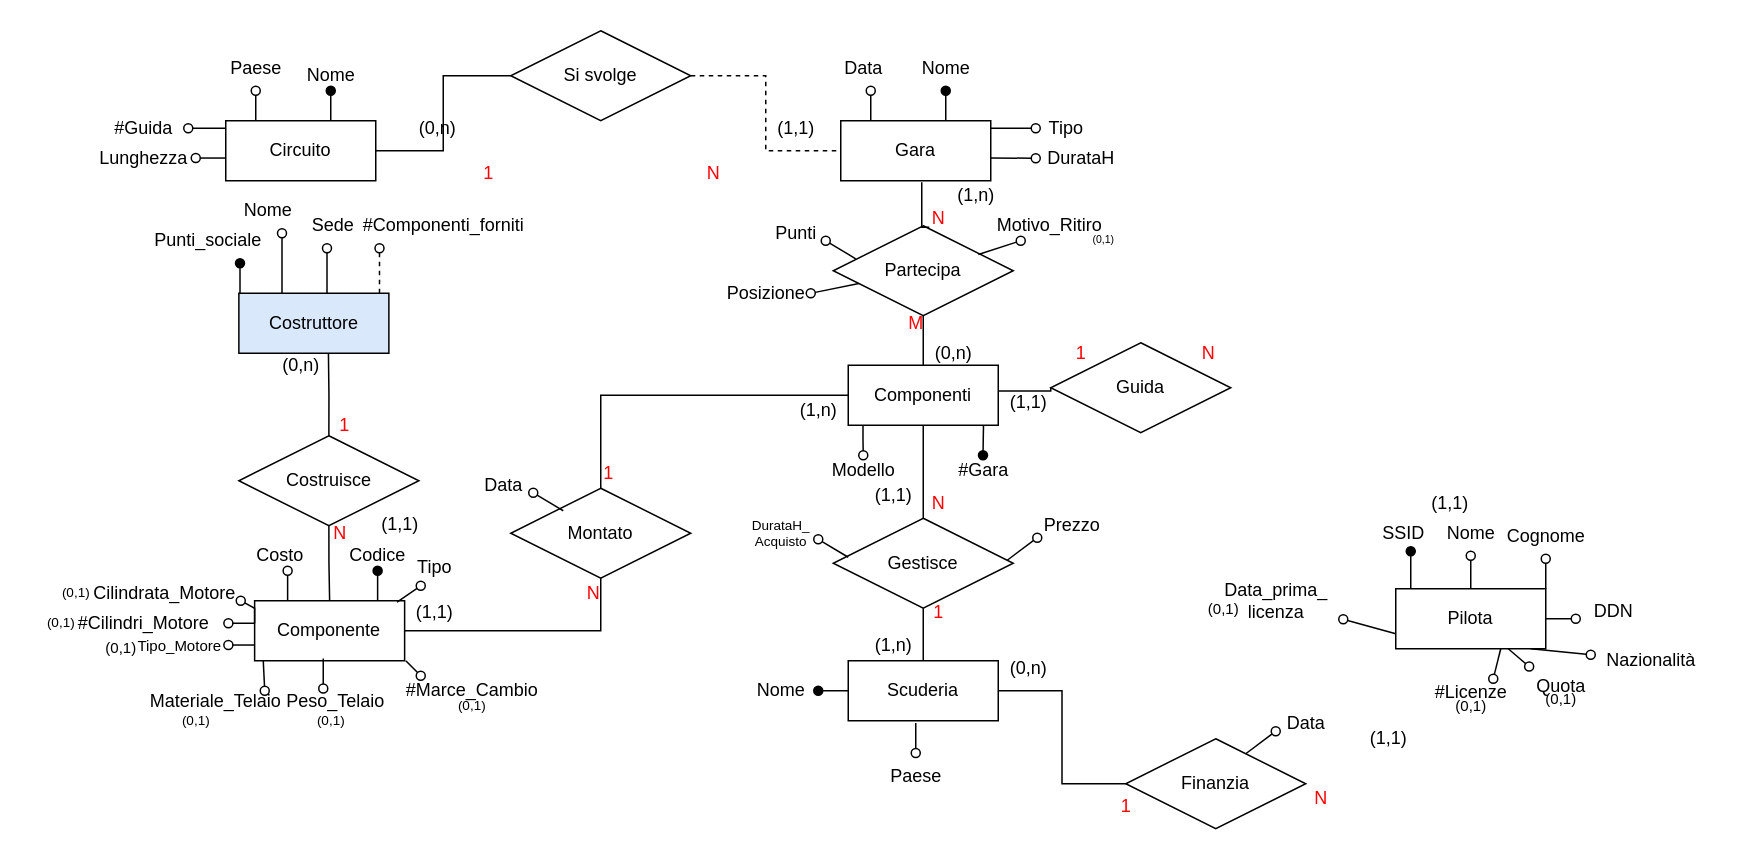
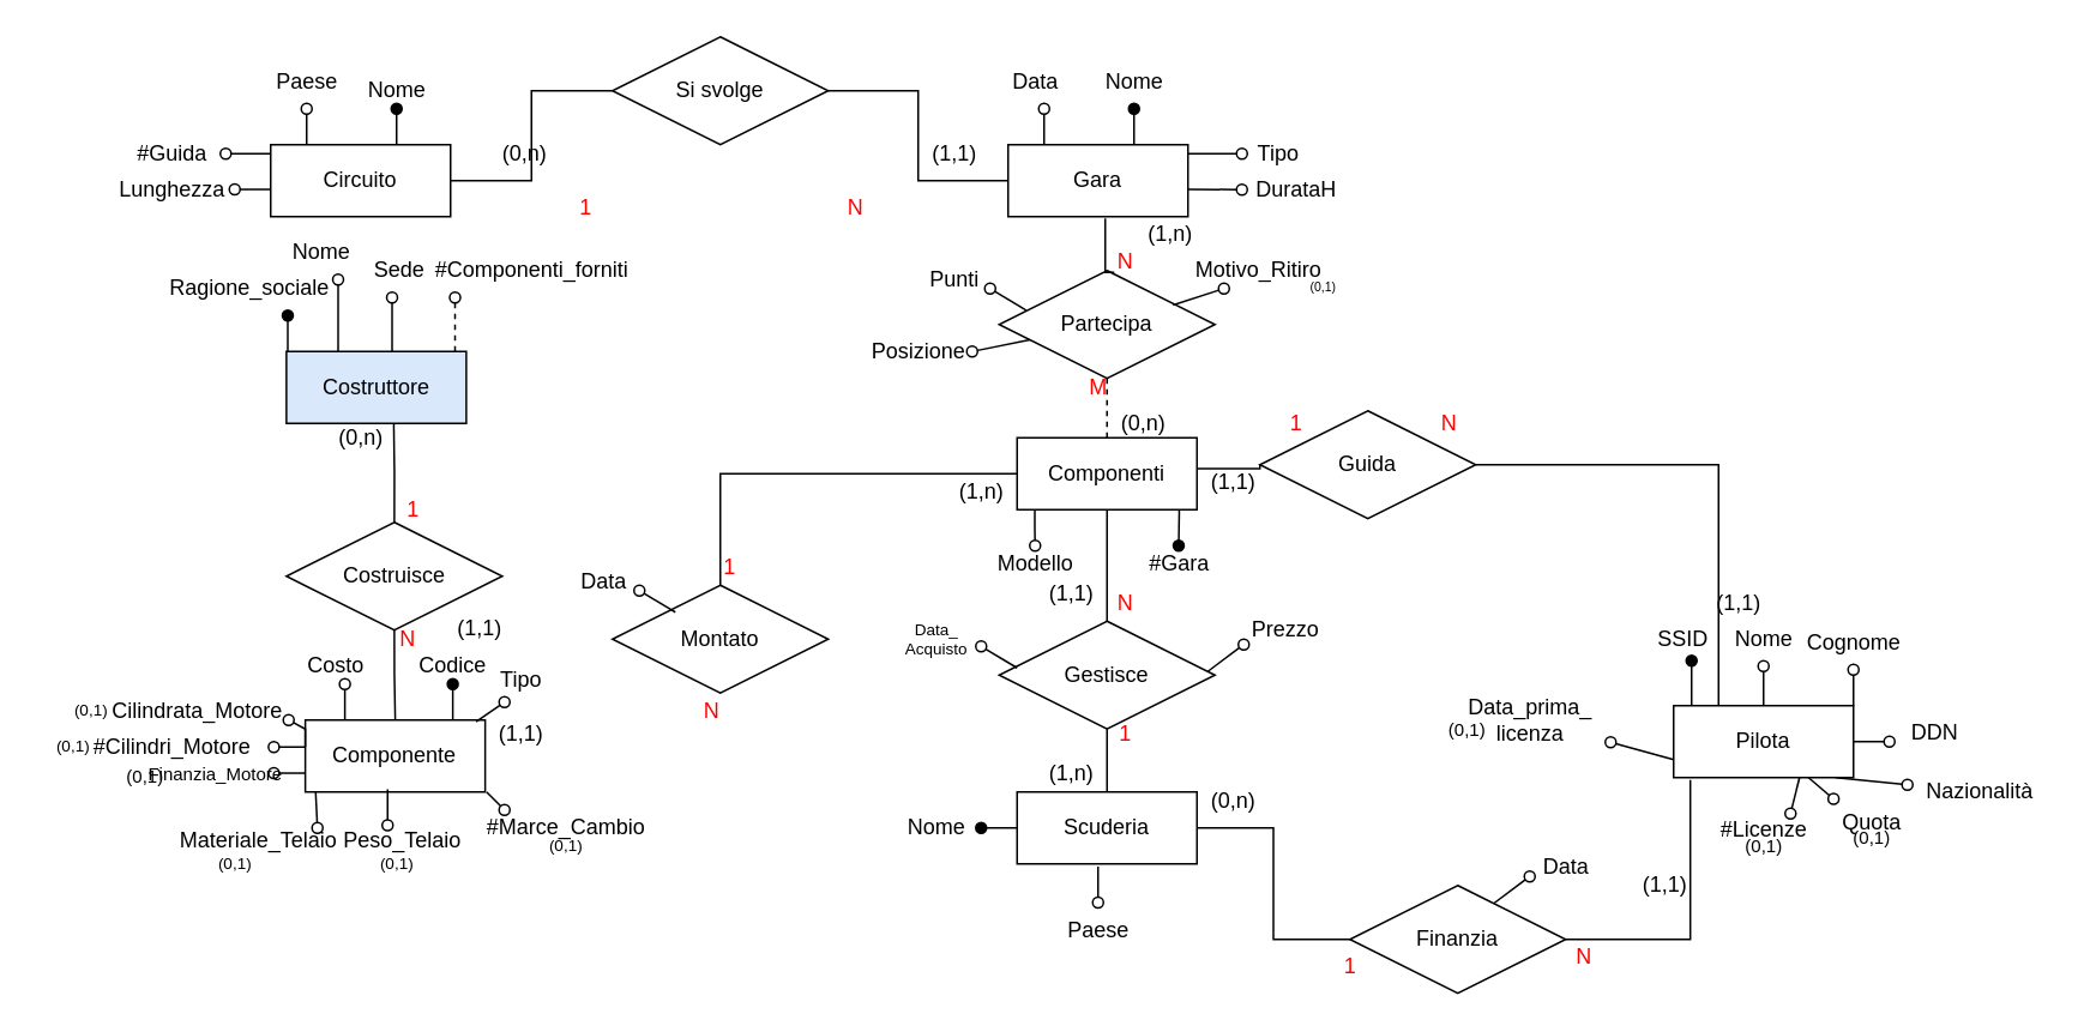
- <mxCell id="63" style="edgeStyle=orthogonalEdgeStyle;rounded=0;orthogonalLoop=1;jettySize=auto;html=1;exitX=1;exitY=0.5;exitDx=0;exitDy=0;entryX=0;entryY=0.5;entryDx=0;entryDy=0;endArrow=none;endFill=0;dashed=1;" parent="1" source="64" target="46" edge="1"><mxGeometry relative="1" as="geometry" /></mxCell>
+ <mxCell id="63" style="edgeStyle=orthogonalEdgeStyle;rounded=0;orthogonalLoop=1;jettySize=auto;html=1;exitX=1;exitY=0.5;exitDx=0;exitDy=0;entryX=0;entryY=0.5;entryDx=0;entryDy=0;endArrow=none;endFill=0;" parent="1" source="64" target="46" edge="1"><mxGeometry relative="1" as="geometry" /></mxCell>
- <mxCell id="34" value="Punti_sociale" style="text;html=1;align=center;verticalAlign=middle;resizable=0;points=[];autosize=1;strokeColor=none;fillColor=none;" parent="1" vertex="1"><mxGeometry x="82.5" y="145" width="110" height="30" as="geometry" /></mxCell>
+ <mxCell id="34" value="Ragione_sociale" style="text;html=1;align=center;verticalAlign=middle;resizable=0;points=[];autosize=1;strokeColor=none;fillColor=none;" parent="1" vertex="1"><mxGeometry x="82.5" y="145" width="110" height="30" as="geometry" /></mxCell>
- <mxCell id="68" style="edgeStyle=orthogonalEdgeStyle;rounded=0;orthogonalLoop=1;jettySize=auto;html=1;exitX=0.5;exitY=1;exitDx=0;exitDy=0;entryX=0.5;entryY=0;entryDx=0;entryDy=0;endArrow=none;endFill=0;" parent="1" source="69" target="20" edge="1"><mxGeometry relative="1" as="geometry" /></mxCell>
+ <mxCell id="68" style="edgeStyle=orthogonalEdgeStyle;rounded=0;orthogonalLoop=1;jettySize=auto;html=1;exitX=0.5;exitY=1;exitDx=0;exitDy=0;entryX=0.5;entryY=0;entryDx=0;entryDy=0;endArrow=none;endFill=0;dashed=1;" parent="1" source="69" target="20" edge="1"><mxGeometry relative="1" as="geometry" /></mxCell>
+ <mxCell id="2" style="edgeStyle=orthogonalEdgeStyle;rounded=0;orthogonalLoop=1;jettySize=auto;html=1;exitX=0.25;exitY=0;exitDx=0;exitDy=0;entryX=1;entryY=0.5;entryDx=0;entryDy=0;endArrow=none;endFill=0;" parent="1" source="3" target="75" edge="1"><mxGeometry relative="1" as="geometry"><mxPoint x="955" y="313" as="targetPoint" /></mxGeometry></mxCell>
- <mxCell id="81" value="DurataH_&lt;br&gt;Acquisto" style="text;html=1;align=center;verticalAlign=middle;resizable=0;points=[];autosize=1;strokeColor=none;fillColor=none;labelBackgroundColor=none;fontSize=9;" parent="1" vertex="1"><mxGeometry x="490" y="335" width="60" height="40" as="geometry" /></mxCell>
+ <mxCell id="81" value="Data_&lt;br&gt;Acquisto" style="text;html=1;align=center;verticalAlign=middle;resizable=0;points=[];autosize=1;strokeColor=none;fillColor=none;labelBackgroundColor=none;fontSize=9;" parent="1" vertex="1"><mxGeometry x="490" y="335" width="60" height="40" as="geometry" /></mxCell>
- <mxCell id="24" style="edgeStyle=orthogonalEdgeStyle;rounded=0;orthogonalLoop=1;jettySize=auto;html=1;exitX=1;exitY=0.5;exitDx=0;exitDy=0;endArrow=none;endFill=0;entryX=0.5;entryY=0.917;entryDx=0;entryDy=0;entryPerimeter=0;" parent="1" source="25" target="88" edge="1"><mxGeometry relative="1" as="geometry"><mxPoint x="400" y="390" as="targetPoint" /></mxGeometry></mxCell>
- <mxCell id="43" value="Tipo_Motore" style="text;html=1;align=center;verticalAlign=middle;resizable=0;points=[];autosize=1;strokeColor=none;fillColor=none;fontSize=10;" parent="1" vertex="1"><mxGeometry x="78.75" y="415" width="80" height="30" as="geometry" /></mxCell>
+ <mxCell id="43" value="Finanzia_Motore" style="text;html=1;align=center;verticalAlign=middle;resizable=0;points=[];autosize=1;strokeColor=none;fillColor=none;fontSize=10;" parent="1" vertex="1"><mxGeometry x="78.75" y="415" width="80" height="30" as="geometry" /></mxCell>
+ <mxCell id="136" style="edgeStyle=orthogonalEdgeStyle;rounded=0;orthogonalLoop=1;jettySize=auto;html=1;exitX=1;exitY=0.5;exitDx=0;exitDy=0;entryX=0.093;entryY=1.033;entryDx=0;entryDy=0;entryPerimeter=0;endArrow=none;endFill=0;" parent="1" source="92" target="3" edge="1"><mxGeometry relative="1" as="geometry" /></mxCell>
